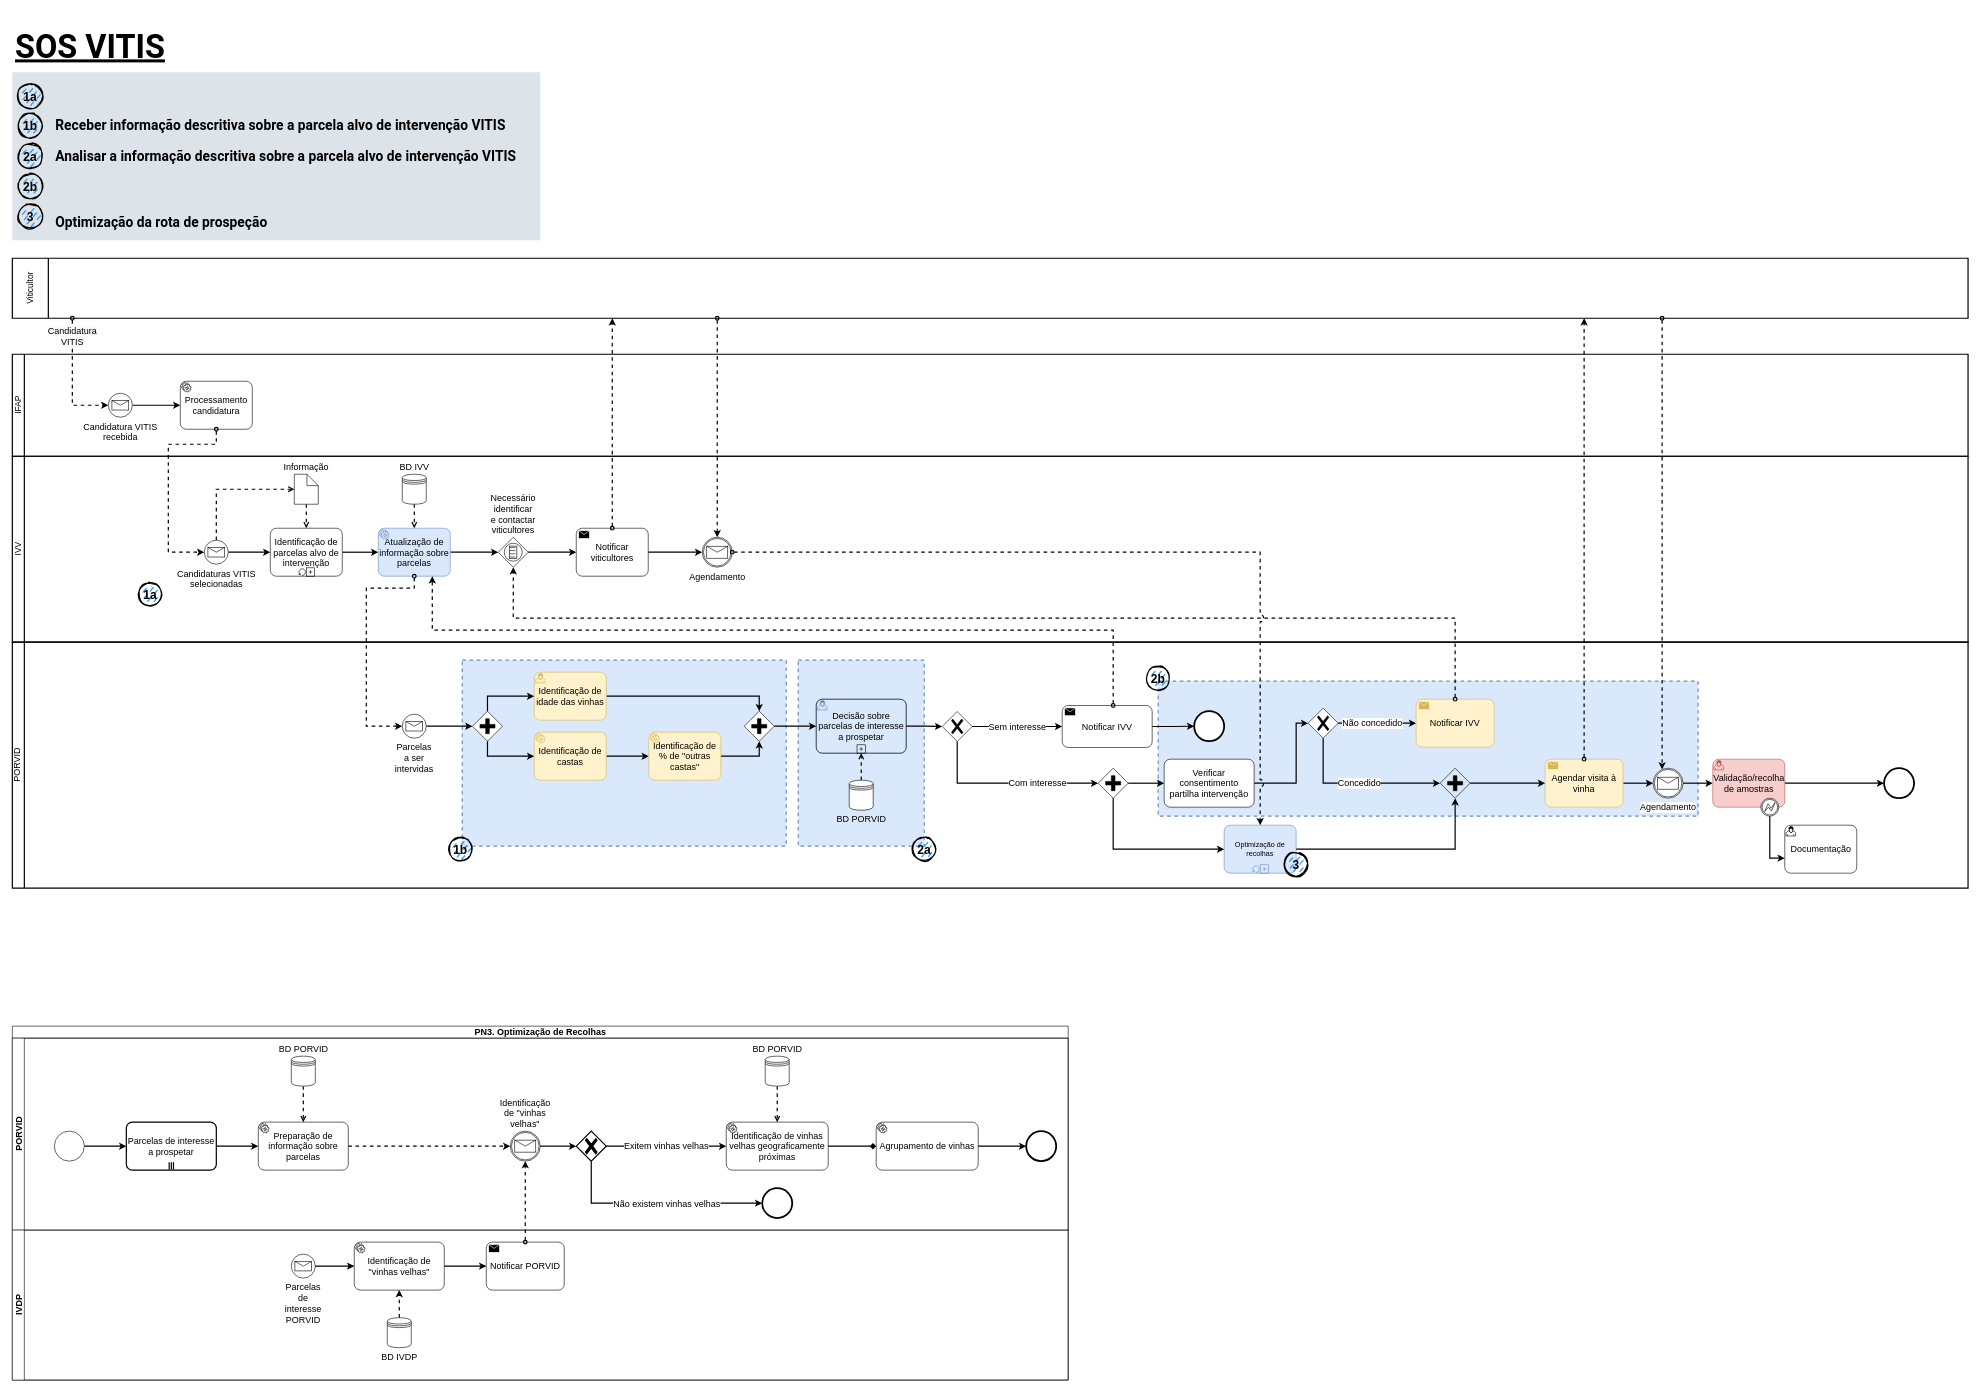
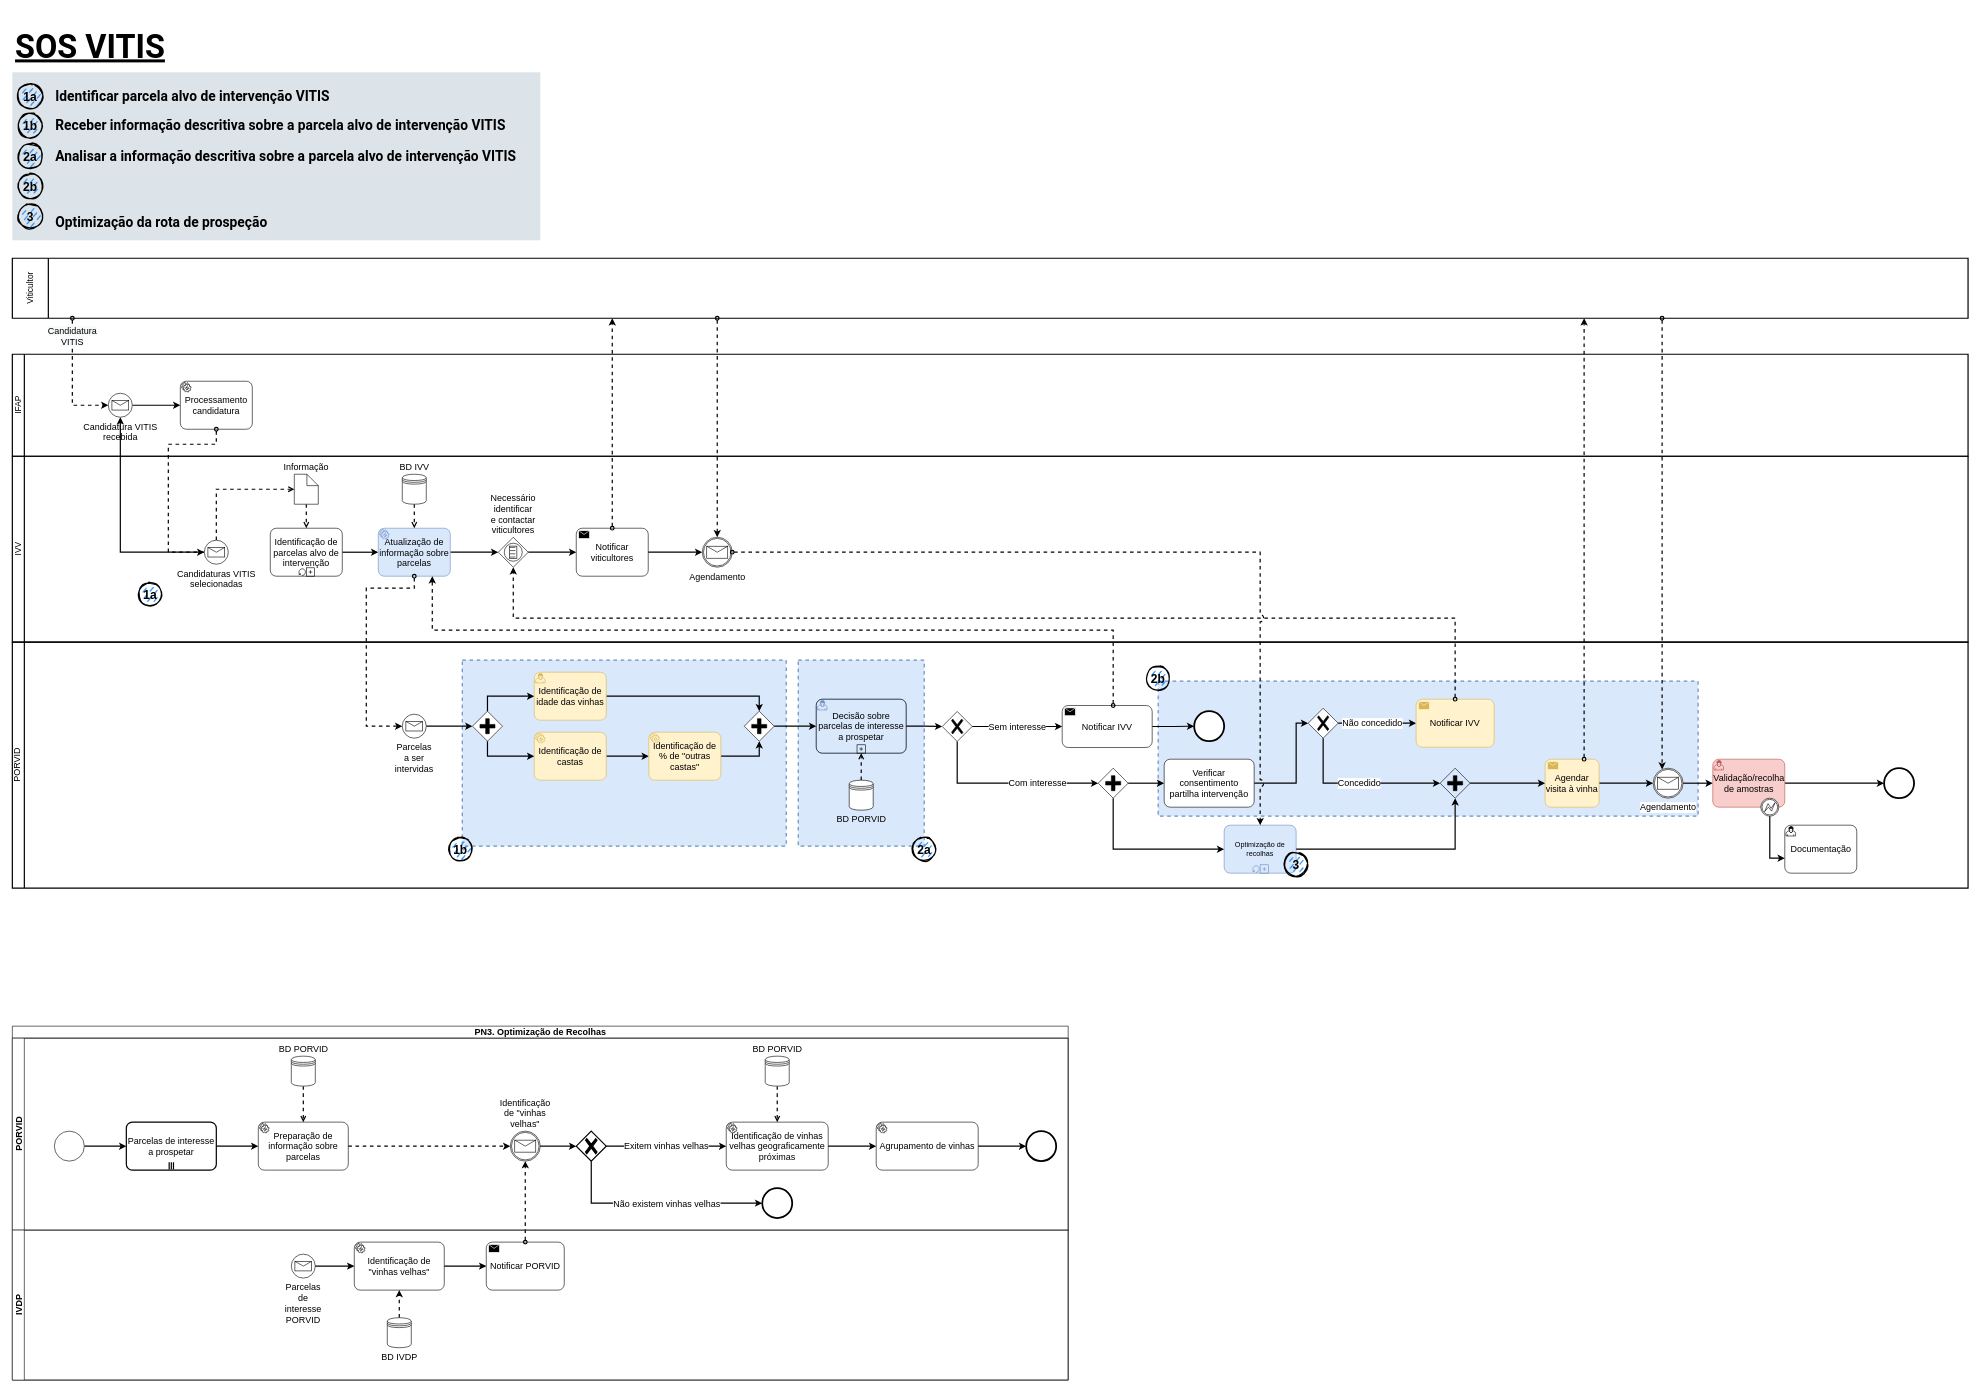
+ <mxCell id="131" value="Identificar parcela alvo de intervenção VITIS" style="text;html=1;strokeColor=none;fillColor=none;align=left;verticalAlign=middle;whiteSpace=wrap;rounded=0;fontFamily=Roboto;fontSize=23;fontStyle=1;fontSource=https%3A%2F%2Ffonts.googleapis.com%2Fcss%3Ffamily%3DRoboto;" parent="124" vertex="1"><mxGeometry x="70" y="25" width="780" height="30" as="geometry" /></mxCell>
- <mxCell id="9" style="edgeStyle=orthogonalEdgeStyle;rounded=0;jumpStyle=none;orthogonalLoop=1;jettySize=auto;html=1;fontSize=15;startArrow=none;startFill=0;strokeWidth=2;" parent="8" source="11" target="13" edge="1"><mxGeometry relative="1" as="geometry" /></mxCell>
+ <mxCell id="9" style="edgeStyle=orthogonalEdgeStyle;rounded=0;jumpStyle=none;orthogonalLoop=1;jettySize=auto;html=1;fontSize=15;startArrow=none;startFill=0;strokeWidth=2;" parent="8" source="11" target="4" edge="1"><mxGeometry relative="1" as="geometry" /></mxCell>
- <mxCell id="58" value="Agendar visita à vinha" style="points=[[0.25,0,0],[0.5,0,0],[0.75,0,0],[1,0.25,0],[1,0.5,0],[1,0.75,0],[0.75,1,0],[0.5,1,0],[0.25,1,0],[0,0.75,0],[0,0.5,0],[0,0.25,0]];shape=mxgraph.bpmn.task;whiteSpace=wrap;rectStyle=rounded;size=10;taskMarker=send;rounded=0;shadow=0;glass=0;sketch=0;fontSize=15;align=center;verticalAlign=middle;html=1;fillColor=#fff2cc;strokeColor=#d6b656;" parent="27" vertex="1"><mxGeometry x="2555" y="195" width="130" height="80" as="geometry" /></mxCell>
+ <mxCell id="58" value="Agendar visita à vinha" style="points=[[0.25,0,0],[0.5,0,0],[0.75,0,0],[1,0.25,0],[1,0.5,0],[1,0.75,0],[0.75,1,0],[0.5,1,0],[0.25,1,0],[0,0.75,0],[0,0.5,0],[0,0.25,0]];shape=mxgraph.bpmn.task;whiteSpace=wrap;rectStyle=rounded;size=10;taskMarker=send;rounded=0;shadow=0;glass=0;sketch=0;fontSize=15;align=center;verticalAlign=middle;html=1;fillColor=#fff2cc;strokeColor=#d6b656;" parent="27" vertex="1"><mxGeometry x="2555" y="195" width="90" height="80" as="geometry" /></mxCell>
- <mxCell id="107" style="edgeStyle=orthogonalEdgeStyle;rounded=0;orthogonalLoop=1;jettySize=auto;html=1;fontSize=15;startArrow=none;startFill=0;endArrow=diamond;endFill=1;strokeWidth=2;" parent="91" source="101" target="106" edge="1"><mxGeometry relative="1" as="geometry" /></mxCell>
+ <mxCell id="107" style="edgeStyle=orthogonalEdgeStyle;rounded=0;orthogonalLoop=1;jettySize=auto;html=1;fontSize=15;startArrow=none;startFill=0;endArrow=classic;endFill=1;strokeWidth=2;" parent="91" source="101" target="106" edge="1"><mxGeometry relative="1" as="geometry" /></mxCell>
